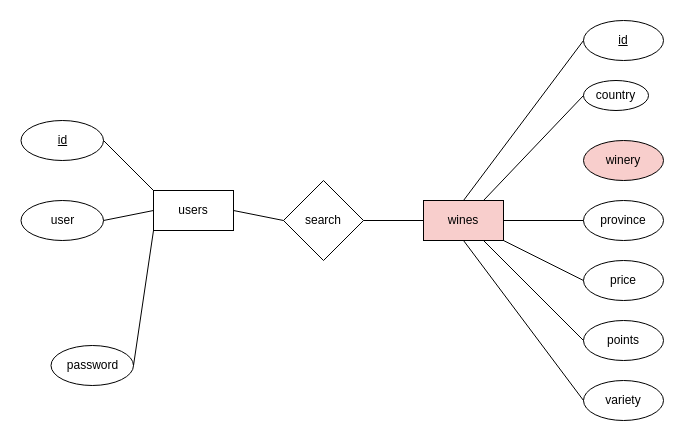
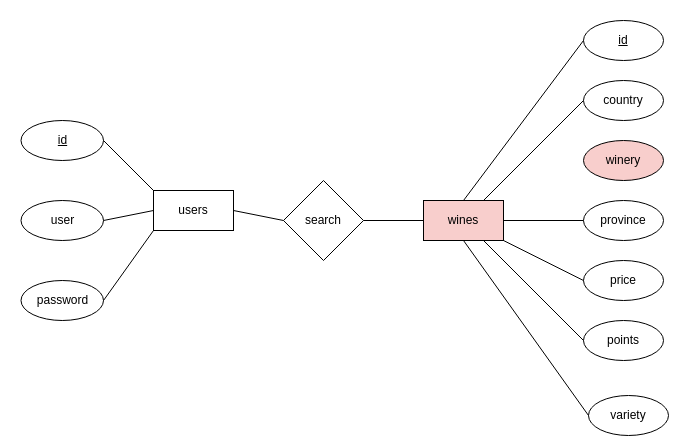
- <mxCell id="11" value="country" style="ellipse;whiteSpace=wrap;html=1;" vertex="1" parent="1"><mxGeometry x="583" y="80" width="65" height="30" as="geometry" /></mxCell>
+ <mxCell id="11" value="country" style="ellipse;whiteSpace=wrap;html=1;" vertex="1" parent="1"><mxGeometry x="583" y="80" width="80" height="40" as="geometry" /></mxCell>
- <mxCell id="5" value="password" style="ellipse;whiteSpace=wrap;html=1;" vertex="1" parent="1"><mxGeometry x="50.5" y="345" width="82.5" height="40" as="geometry" /></mxCell>
+ <mxCell id="5" value="password" style="ellipse;whiteSpace=wrap;html=1;" vertex="1" parent="1"><mxGeometry x="20.5" y="280" width="82.5" height="40" as="geometry" /></mxCell>
- <mxCell id="16" value="&lt;div&gt;variety&lt;/div&gt;" style="ellipse;whiteSpace=wrap;html=1;" vertex="1" parent="1"><mxGeometry x="583" y="380" width="80" height="40" as="geometry" /></mxCell>
+ <mxCell id="16" value="&lt;div&gt;variety&lt;/div&gt;" style="ellipse;whiteSpace=wrap;html=1;" vertex="1" parent="1"><mxGeometry x="588" y="395" width="80" height="40" as="geometry" /></mxCell>
